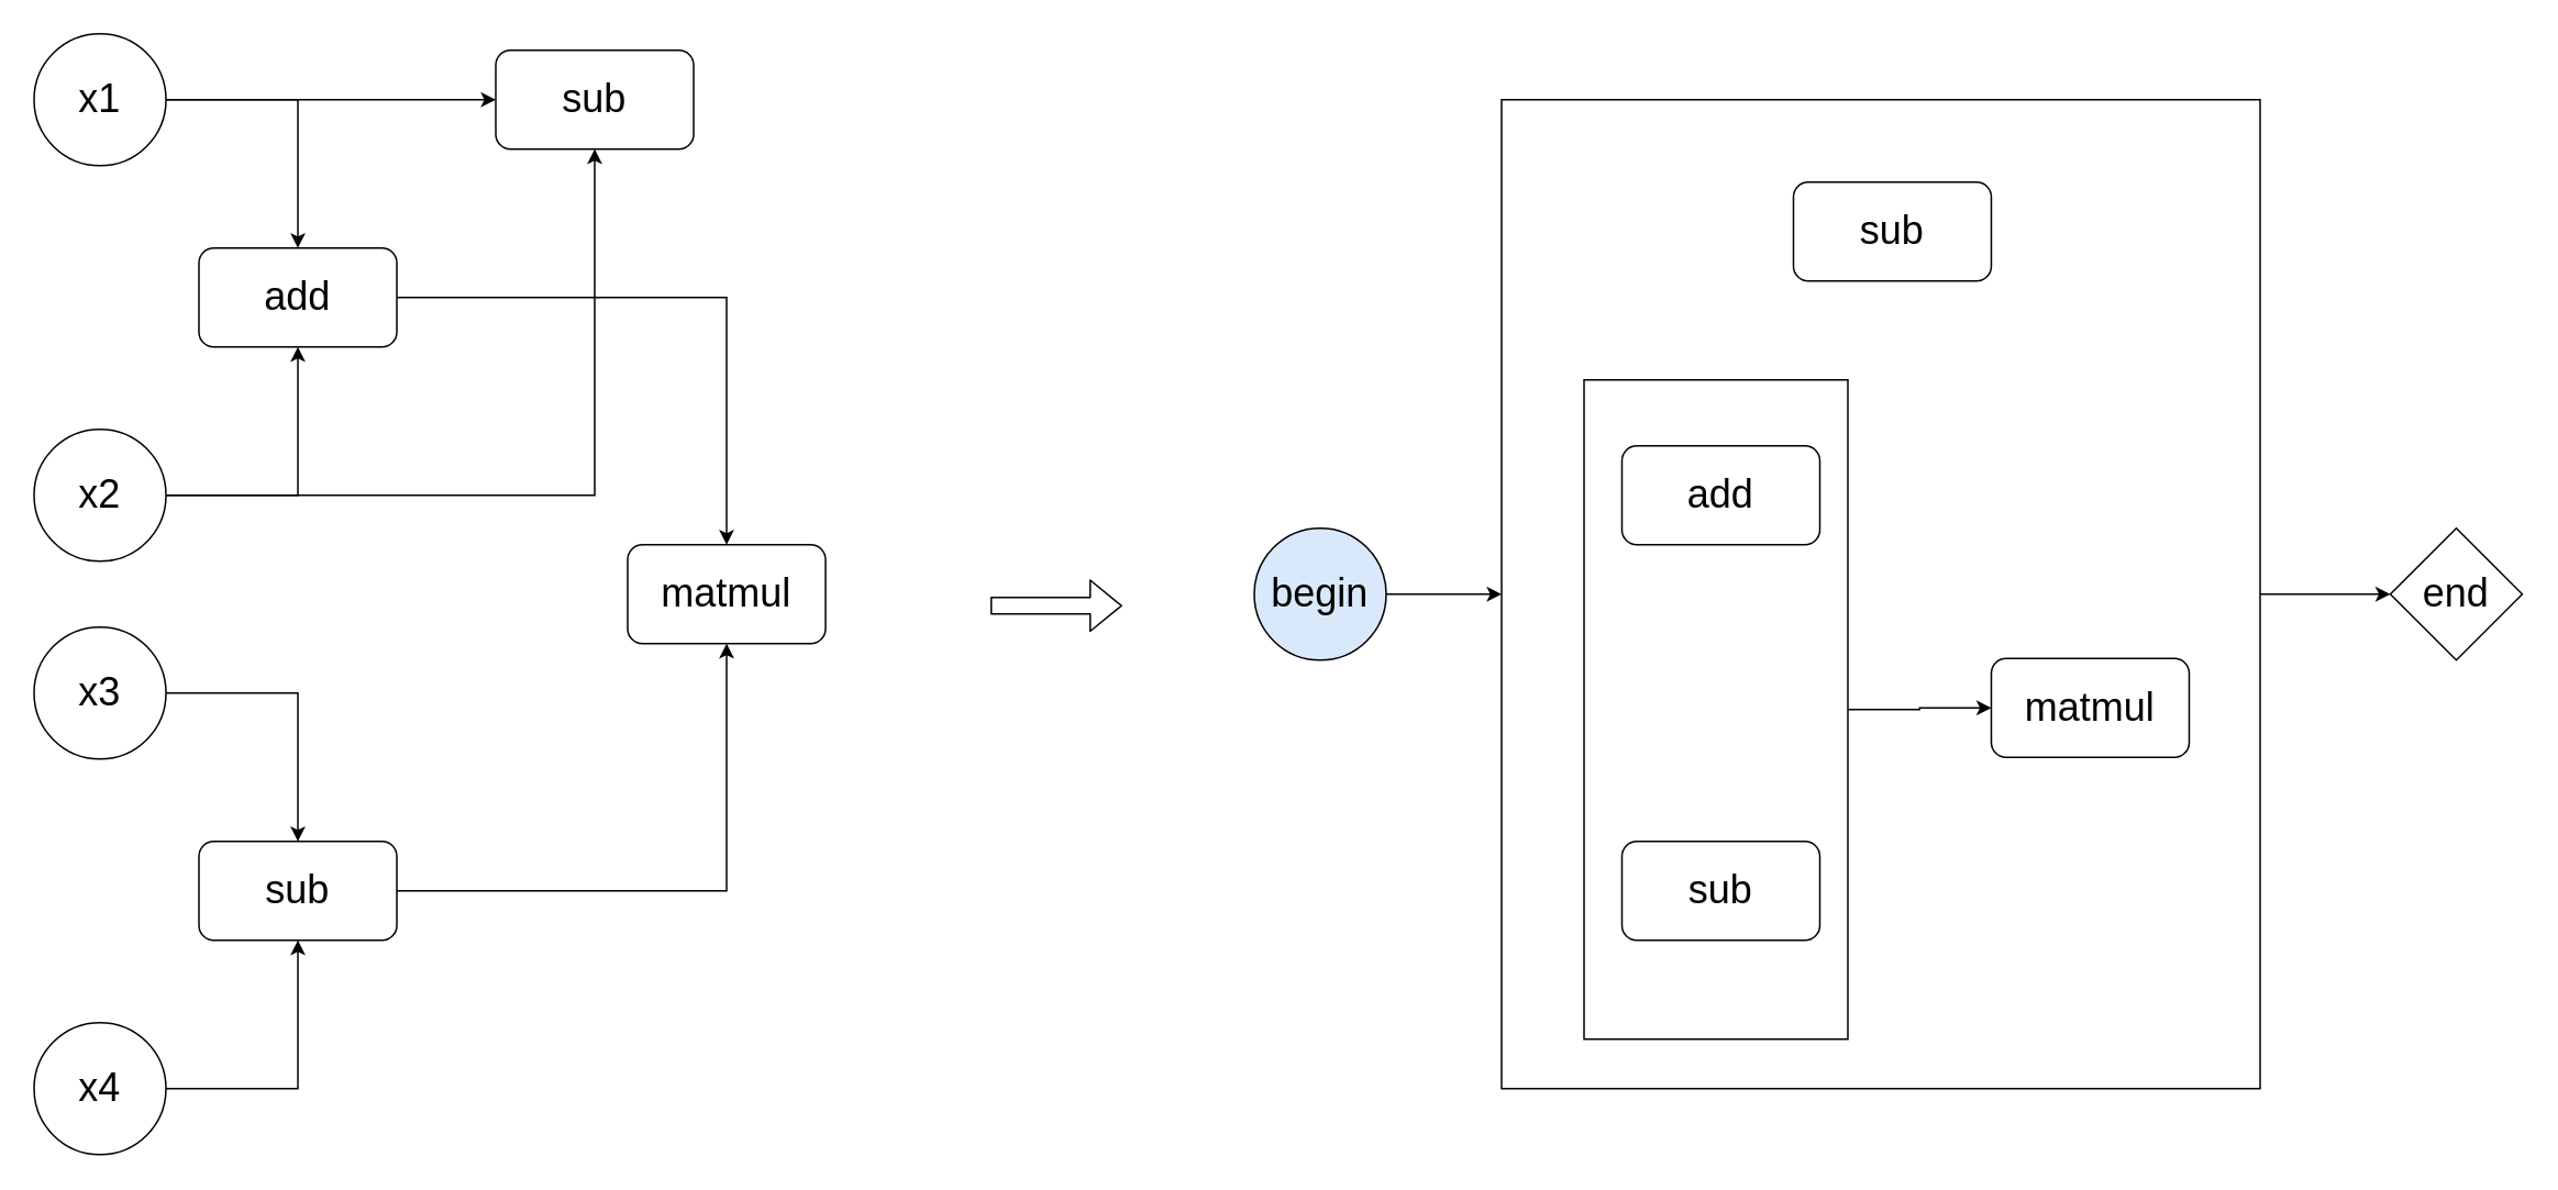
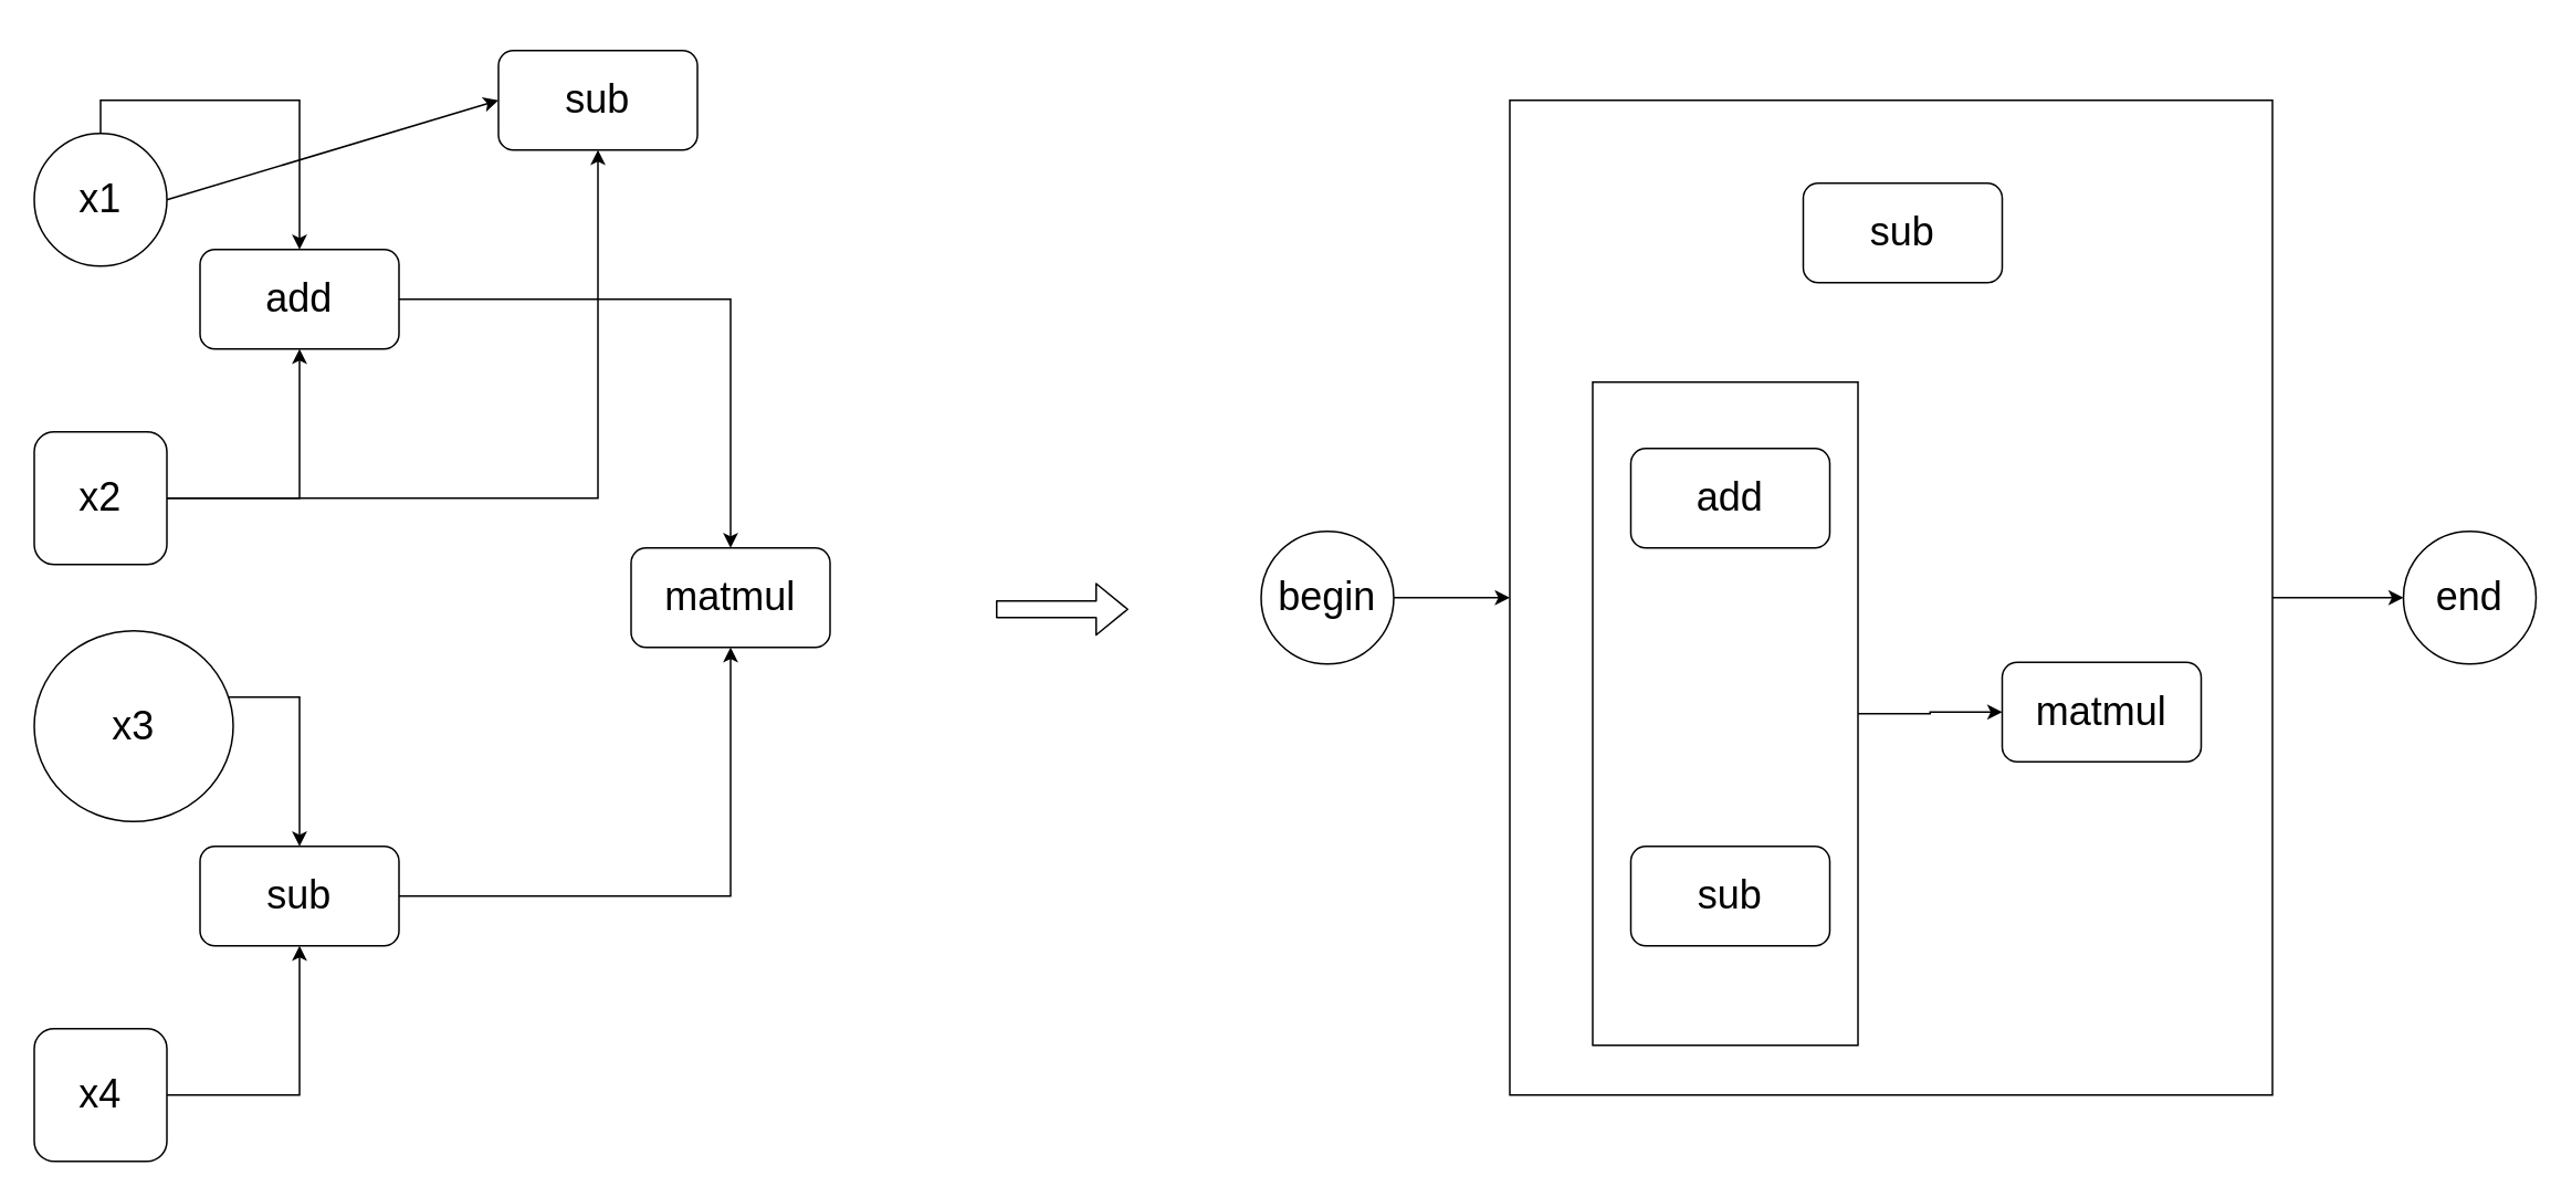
- <mxCell id="3" value="&lt;font style=&quot;font-size: 24px&quot;&gt;x1&lt;/font&gt;" style="ellipse;whiteSpace=wrap;html=1;aspect=fixed;" parent="1" vertex="1"><mxGeometry x="20" y="20" width="80" height="80" as="geometry" /></mxCell>
+ <mxCell id="3" value="&lt;font style=&quot;font-size: 24px&quot;&gt;x1&lt;/font&gt;" style="ellipse;whiteSpace=wrap;html=1;aspect=fixed;" parent="1" vertex="1"><mxGeometry x="20" y="80" width="80" height="80" as="geometry" /></mxCell>
- <mxCell id="6" value="&lt;font style=&quot;font-size: 24px&quot;&gt;x2&lt;/font&gt;" style="ellipse;whiteSpace=wrap;html=1;aspect=fixed;" parent="1" vertex="1"><mxGeometry x="20" y="260" width="80" height="80" as="geometry" /></mxCell>
+ <mxCell id="6" value="&lt;font style=&quot;font-size: 24px&quot;&gt;x2&lt;/font&gt;" style="whiteSpace=wrap;html=1;aspect=fixed;rounded=1;" parent="1" vertex="1"><mxGeometry x="20" y="260" width="80" height="80" as="geometry" /></mxCell>
- <mxCell id="24" value="&lt;font style=&quot;font-size: 24px&quot;&gt;begin&lt;/font&gt;" style="ellipse;whiteSpace=wrap;html=1;aspect=fixed;fillColor=#dae8fc;" vertex="1" parent="1"><mxGeometry x="760" y="320" width="80" height="80" as="geometry" /></mxCell>
+ <mxCell id="24" value="&lt;font style=&quot;font-size: 24px&quot;&gt;begin&lt;/font&gt;" style="ellipse;whiteSpace=wrap;html=1;aspect=fixed;" vertex="1" parent="1"><mxGeometry x="760" y="320" width="80" height="80" as="geometry" /></mxCell>
- <mxCell id="25" value="&lt;font style=&quot;font-size: 24px&quot;&gt;end&lt;/font&gt;" style="rhombus;whiteSpace=wrap;html=1;aspect=fixed;" vertex="1" parent="1"><mxGeometry x="1449" y="320" width="80" height="80" as="geometry" /></mxCell>
+ <mxCell id="25" value="&lt;font style=&quot;font-size: 24px&quot;&gt;end&lt;/font&gt;" style="ellipse;whiteSpace=wrap;html=1;aspect=fixed;" vertex="1" parent="1"><mxGeometry x="1449" y="320" width="80" height="80" as="geometry" /></mxCell>
- <mxCell id="9" value="&lt;font style=&quot;font-size: 24px&quot;&gt;x3&lt;/font&gt;" style="ellipse;whiteSpace=wrap;html=1;aspect=fixed;" parent="1" vertex="1"><mxGeometry x="20" y="380" width="80" height="80" as="geometry" /></mxCell>
+ <mxCell id="9" value="&lt;font style=&quot;font-size: 24px&quot;&gt;x3&lt;/font&gt;" style="ellipse;whiteSpace=wrap;html=1;aspect=fixed;" parent="1" vertex="1"><mxGeometry x="20" y="380" width="120" height="115" as="geometry" /></mxCell>
- <mxCell id="11" value="&lt;font style=&quot;font-size: 24px&quot;&gt;x4&lt;/font&gt;" style="ellipse;whiteSpace=wrap;html=1;aspect=fixed;" parent="1" vertex="1"><mxGeometry x="20" y="620" width="80" height="80" as="geometry" /></mxCell>
+ <mxCell id="11" value="&lt;font style=&quot;font-size: 24px&quot;&gt;x4&lt;/font&gt;" style="whiteSpace=wrap;html=1;aspect=fixed;rounded=1;" parent="1" vertex="1"><mxGeometry x="20" y="620" width="80" height="80" as="geometry" /></mxCell>
